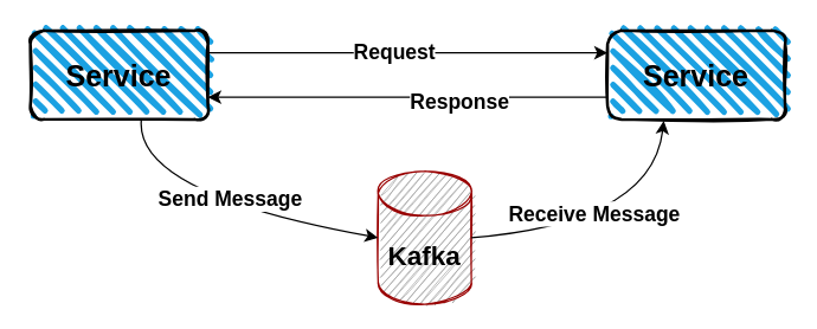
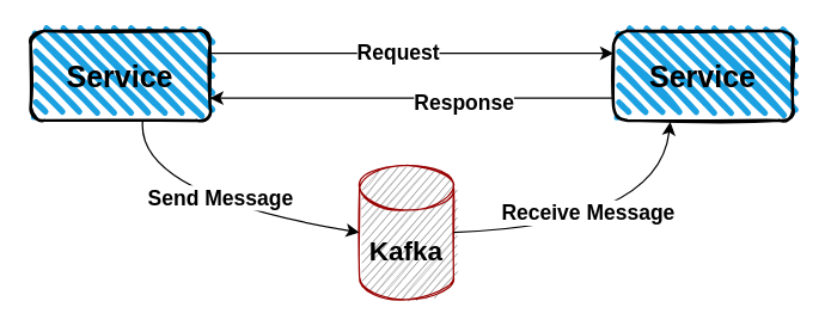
- <mxCell id="6" value="&lt;b&gt;&lt;font style=&quot;font-size: 18px&quot;&gt;Kafka&lt;/font&gt;&lt;/b&gt;" style="shape=cylinder3;whiteSpace=wrap;html=1;boundedLbl=1;backgroundOutline=1;size=15;sketch=1;fillColor=#999999;strokeColor=#990000;fillStyle=dots;" vertex="1" parent="1"><mxGeometry x="255" y="115" width="63" height="90" as="geometry" /></mxCell>
+ <mxCell id="6" value="&lt;b&gt;&lt;font style=&quot;font-size: 18px&quot;&gt;Kafka&lt;/font&gt;&lt;/b&gt;" style="shape=cylinder3;whiteSpace=wrap;html=1;boundedLbl=1;backgroundOutline=1;size=15;sketch=1;fillColor=#999999;strokeColor=#990000;fillStyle=dots;" vertex="1" parent="1"><mxGeometry x="240" y="110" width="63" height="90" as="geometry" /></mxCell>
